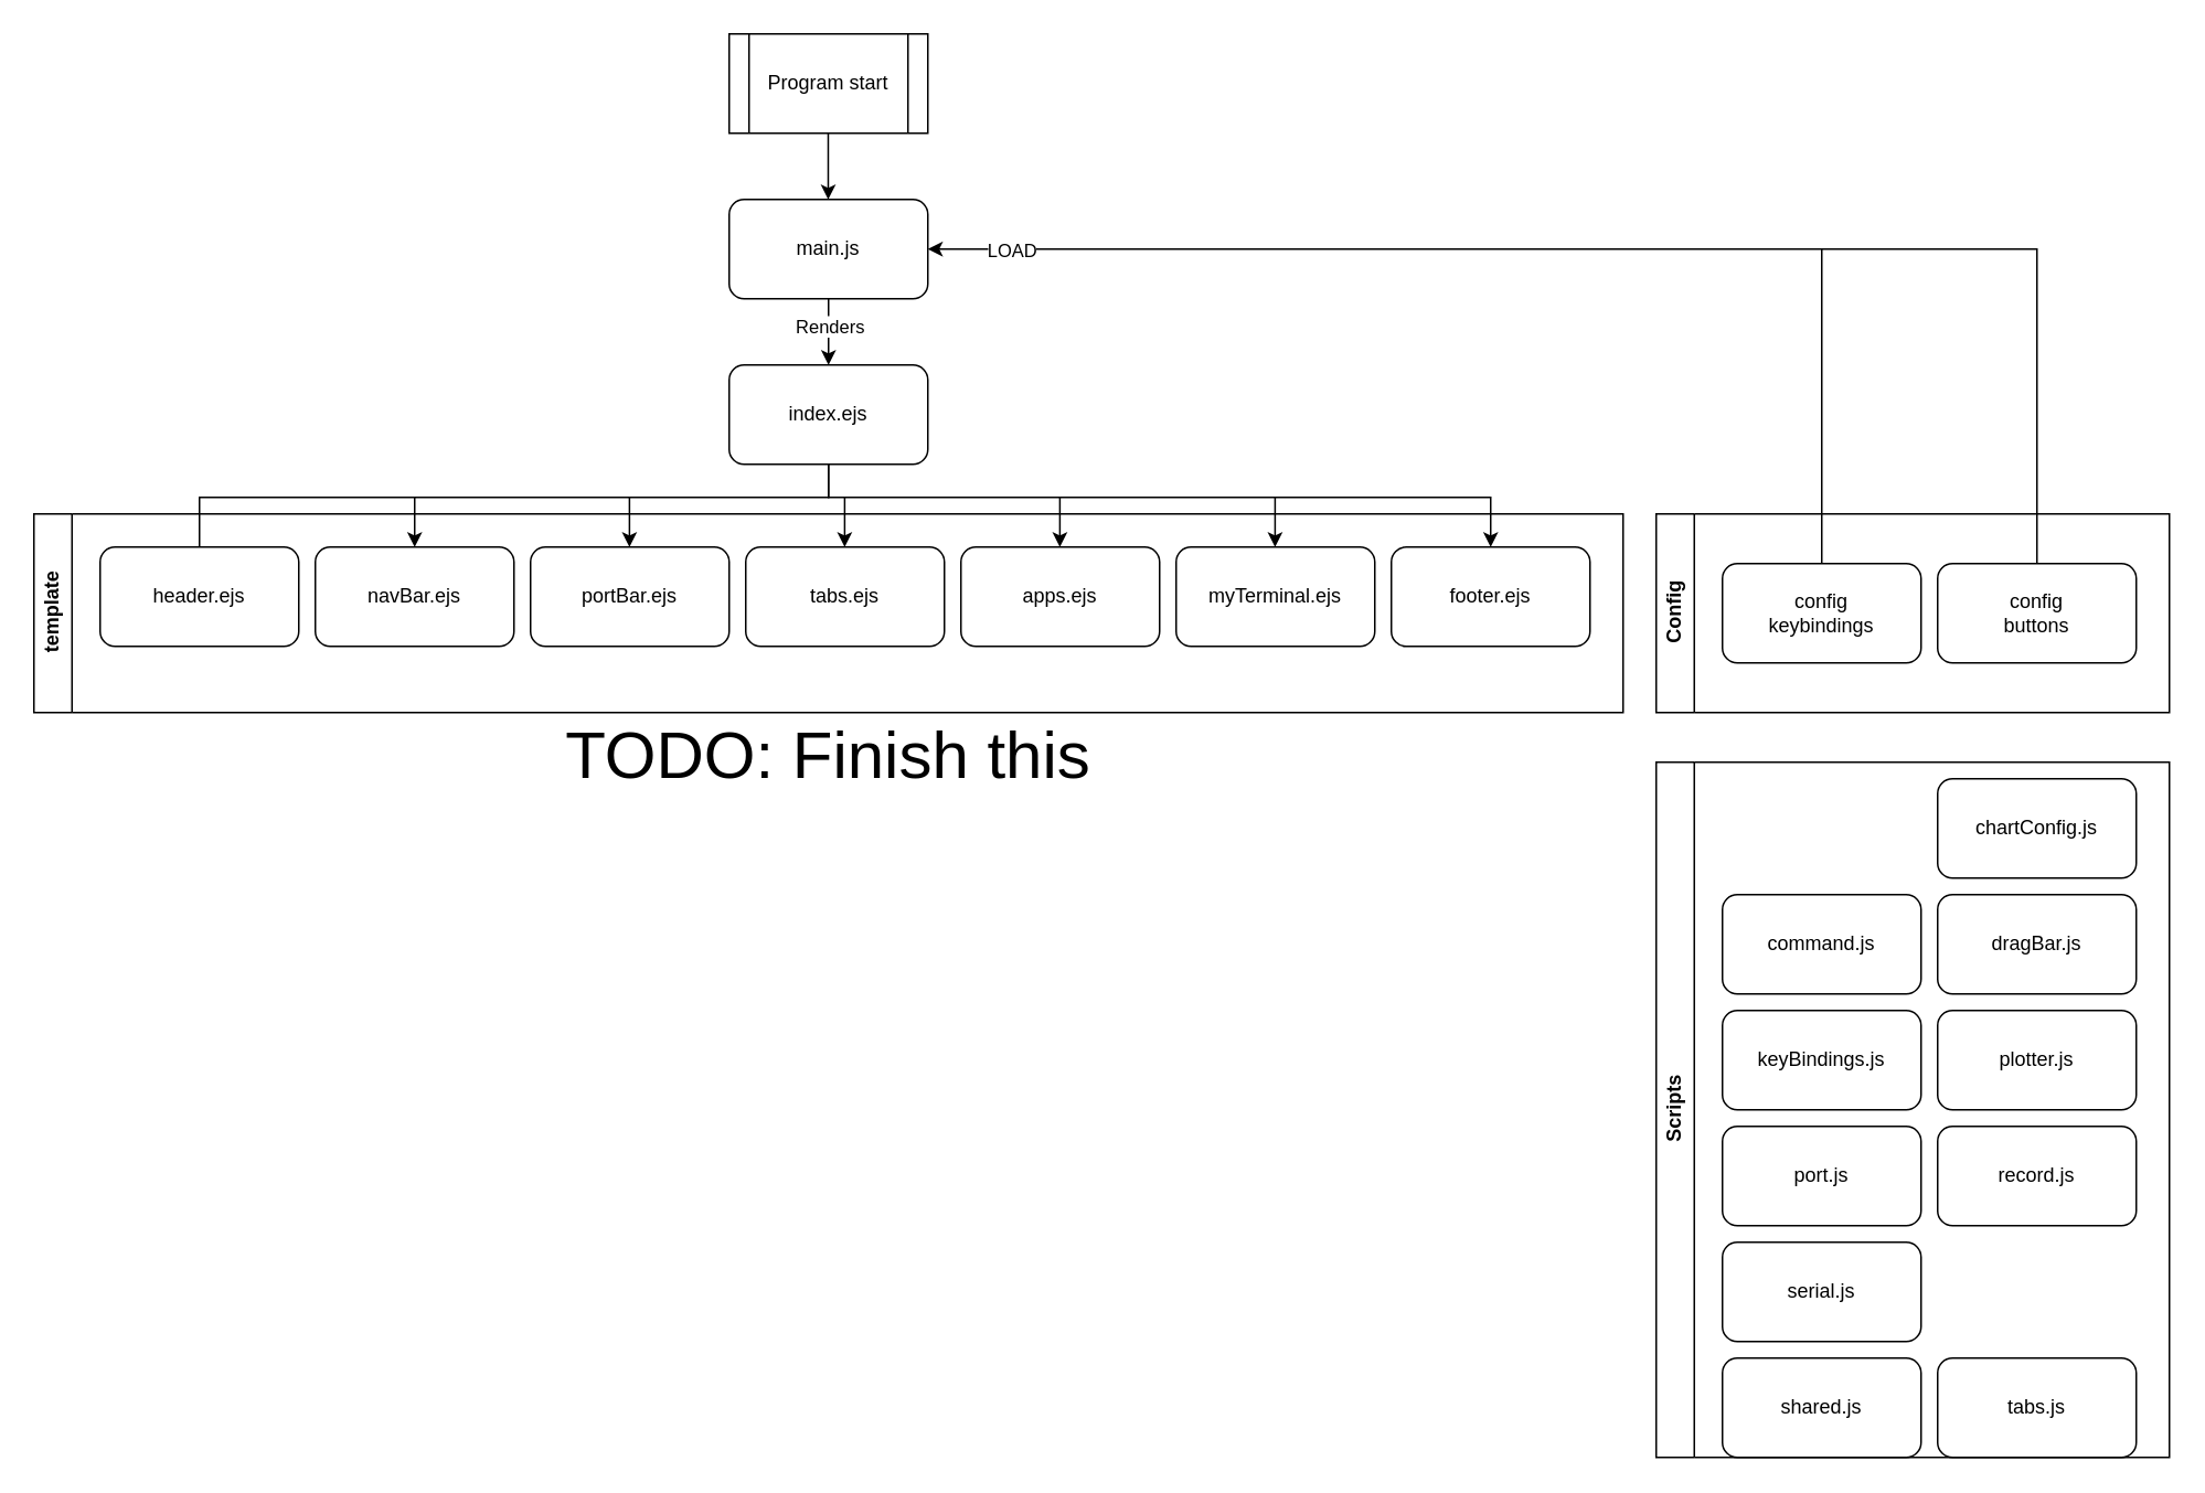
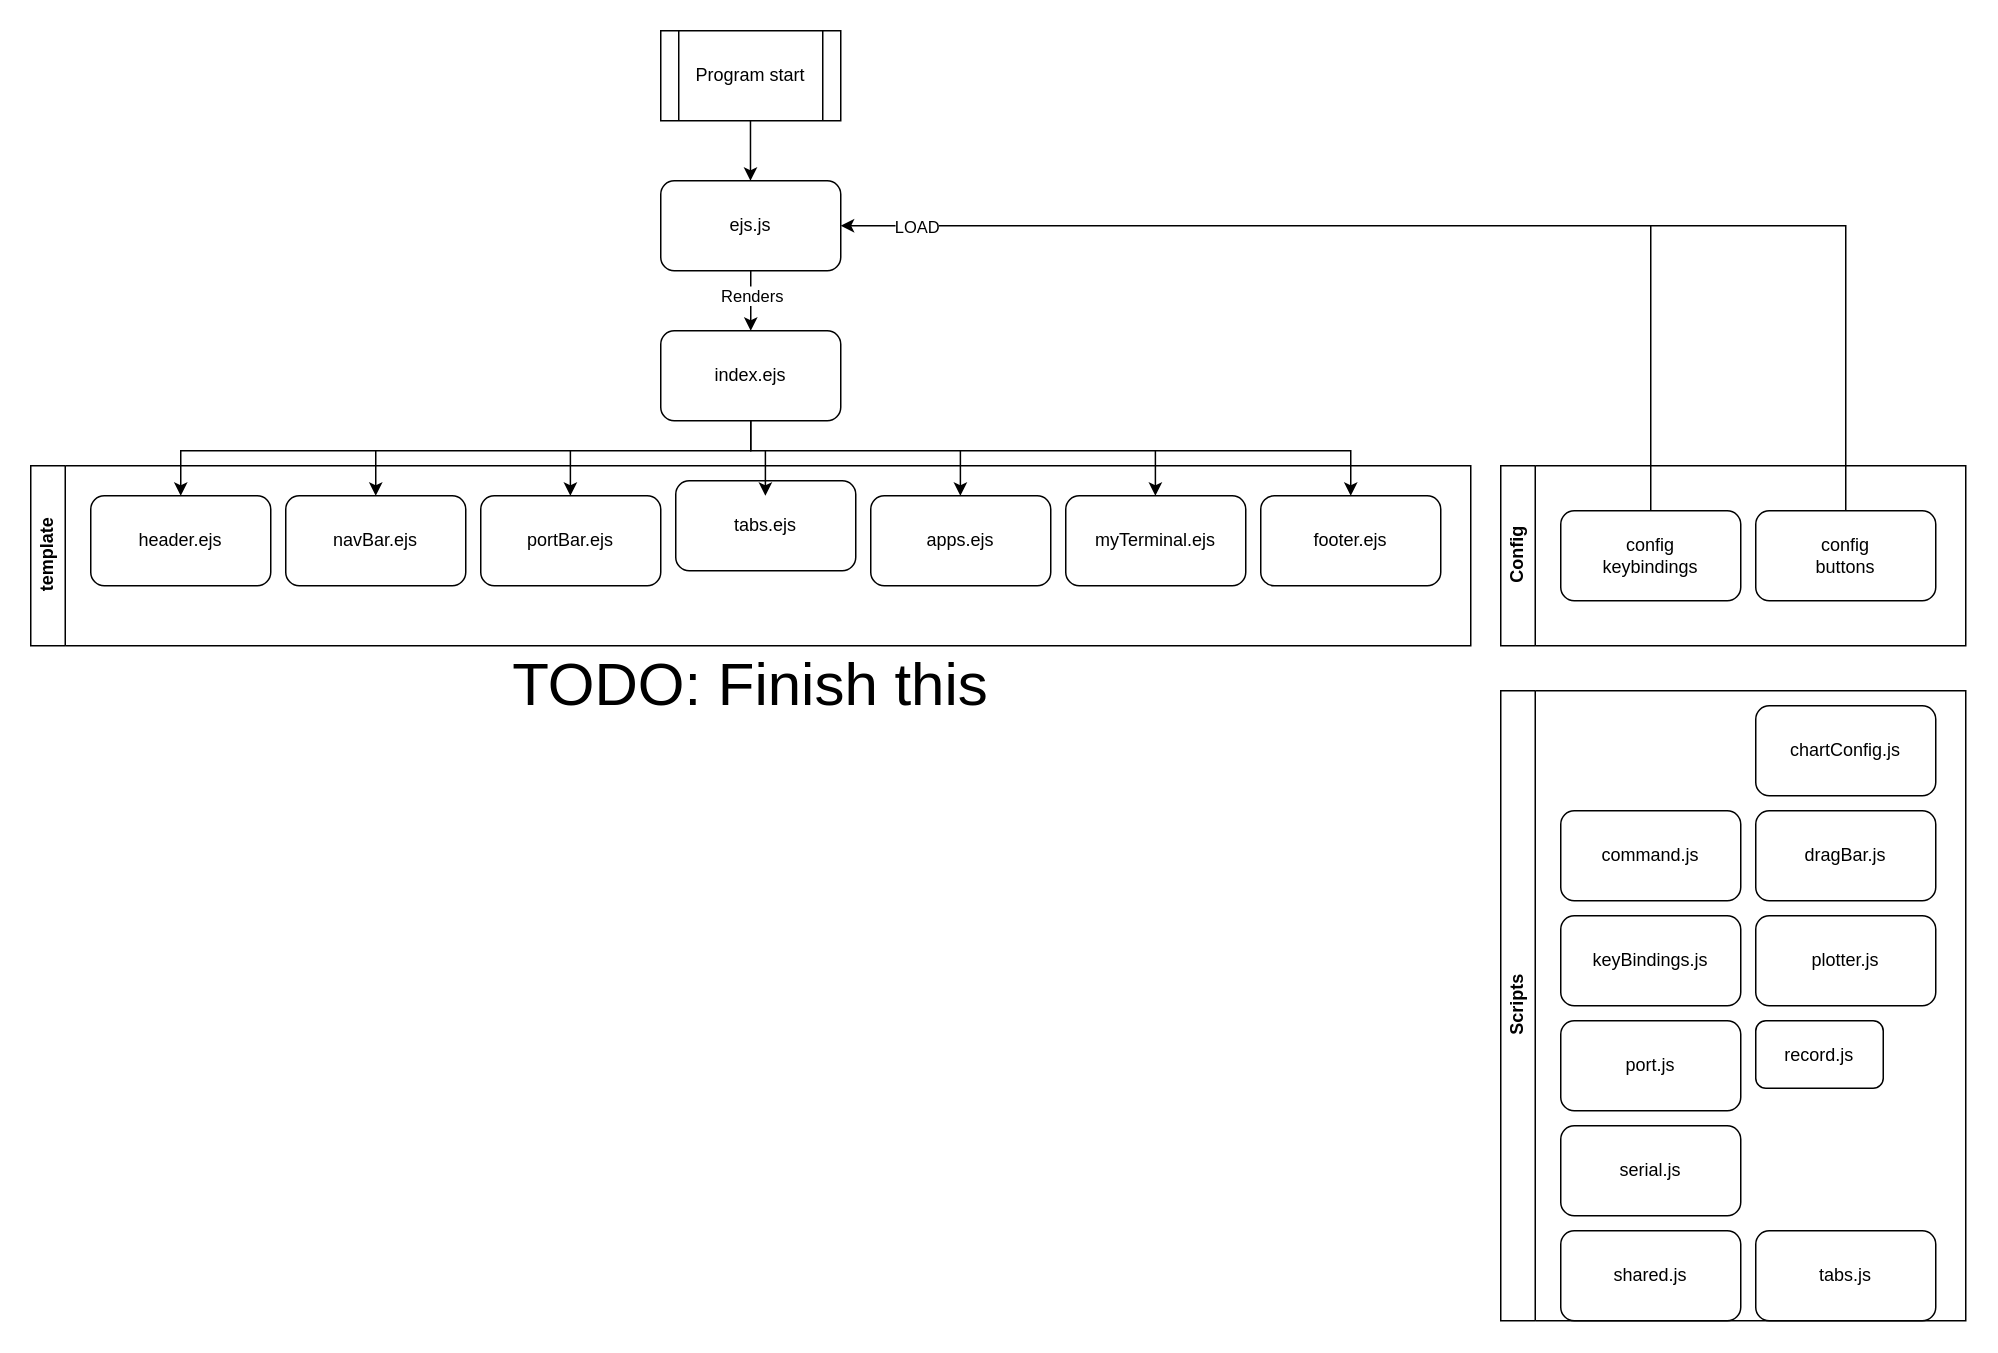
- <mxCell id="2" value="main.js" style="rounded=1;whiteSpace=wrap;html=1;" parent="1" vertex="1"><mxGeometry x="440" width="120" height="60" as="geometry" y="120" /></mxCell>
+ <mxCell id="2" value="ejs.js" style="rounded=1;whiteSpace=wrap;html=1;" parent="1" vertex="1"><mxGeometry x="440" width="120" height="60" as="geometry" y="120" /></mxCell>
- <mxCell id="18" value="" style="endArrow=none;html=1;rounded=0;exitX=0.5;exitY=1;exitDx=0;exitDy=0;entryX=0.5;entryY=0;entryDx=0;entryDy=0;" parent="1" source="3" target="7" edge="1"><mxGeometry width="50" height="50" relative="1" as="geometry"><mxPoint x="520" y="300" as="sourcePoint" /><mxPoint x="370" y="300" as="targetPoint" /><Array as="points"><mxPoint x="500" y="300" /><mxPoint x="120" y="300" /></Array></mxGeometry></mxCell>
+ <mxCell id="18" value="" style="endArrow=classic;html=1;rounded=0;exitX=0.5;exitY=1;exitDx=0;exitDy=0;entryX=0.5;entryY=0;entryDx=0;entryDy=0;" parent="1" source="3" target="7" edge="1"><mxGeometry width="50" height="50" relative="1" as="geometry"><mxPoint x="520" y="300" as="sourcePoint" /><mxPoint x="370" y="300" as="targetPoint" /><Array as="points"><mxPoint x="500" y="300" /><mxPoint x="120" y="300" /></Array></mxGeometry></mxCell>
- <mxCell id="11" value="tabs.ejs" style="rounded=1;whiteSpace=wrap;html=1;" parent="6" vertex="1"><mxGeometry x="430" y="20" width="120" height="60" as="geometry" /></mxCell>
+ <mxCell id="11" value="tabs.ejs" style="rounded=1;whiteSpace=wrap;html=1;" parent="6" vertex="1"><mxGeometry x="430" y="10" width="120" height="60" as="geometry" /></mxCell>
- <mxCell id="33" value="record.js" style="rounded=1;whiteSpace=wrap;html=1;" parent="27" vertex="1"><mxGeometry x="170" y="220" width="120" height="60" as="geometry" /></mxCell>
+ <mxCell id="33" value="record.js" style="rounded=1;whiteSpace=wrap;html=1;" parent="27" vertex="1"><mxGeometry x="170" y="220" width="85" height="45" as="geometry" /></mxCell>
